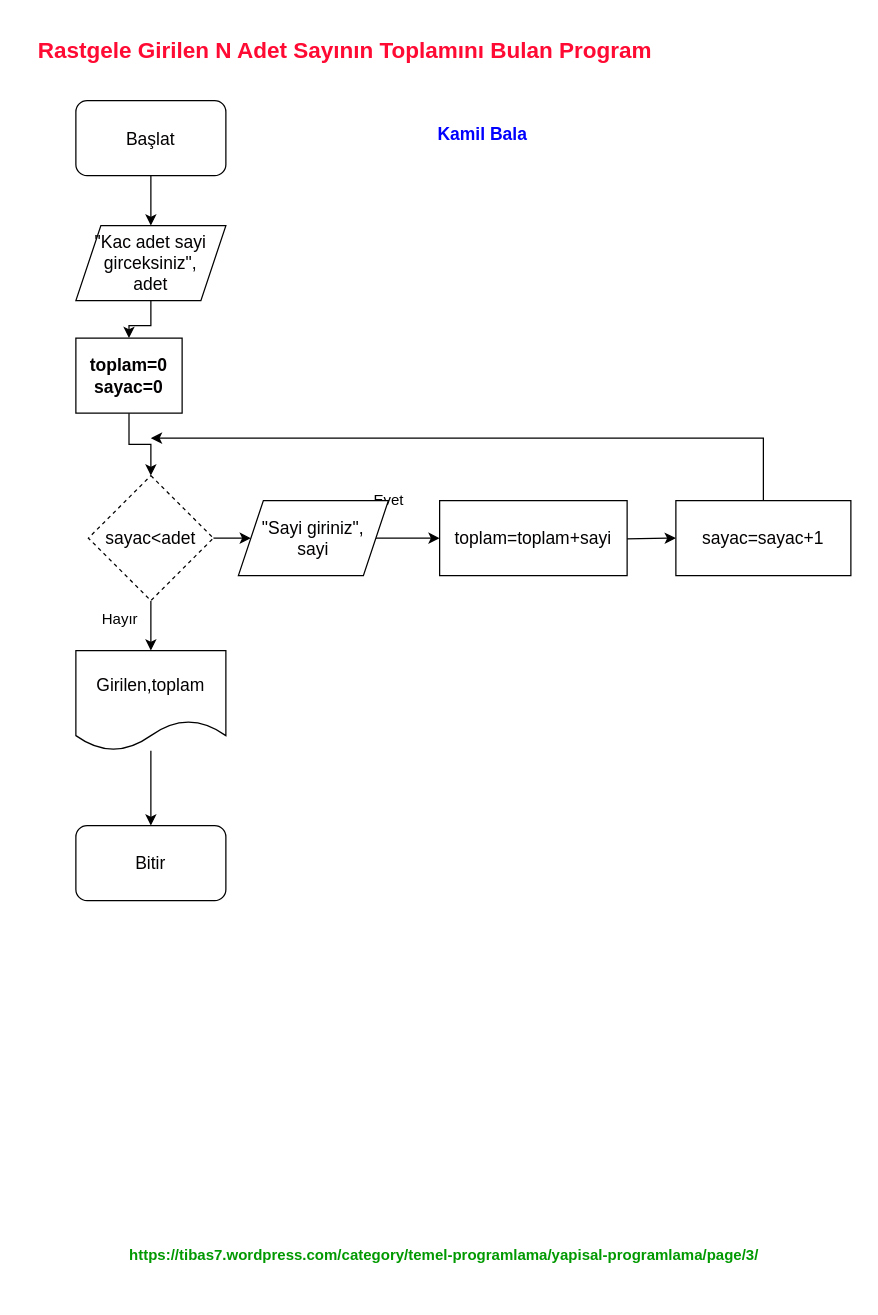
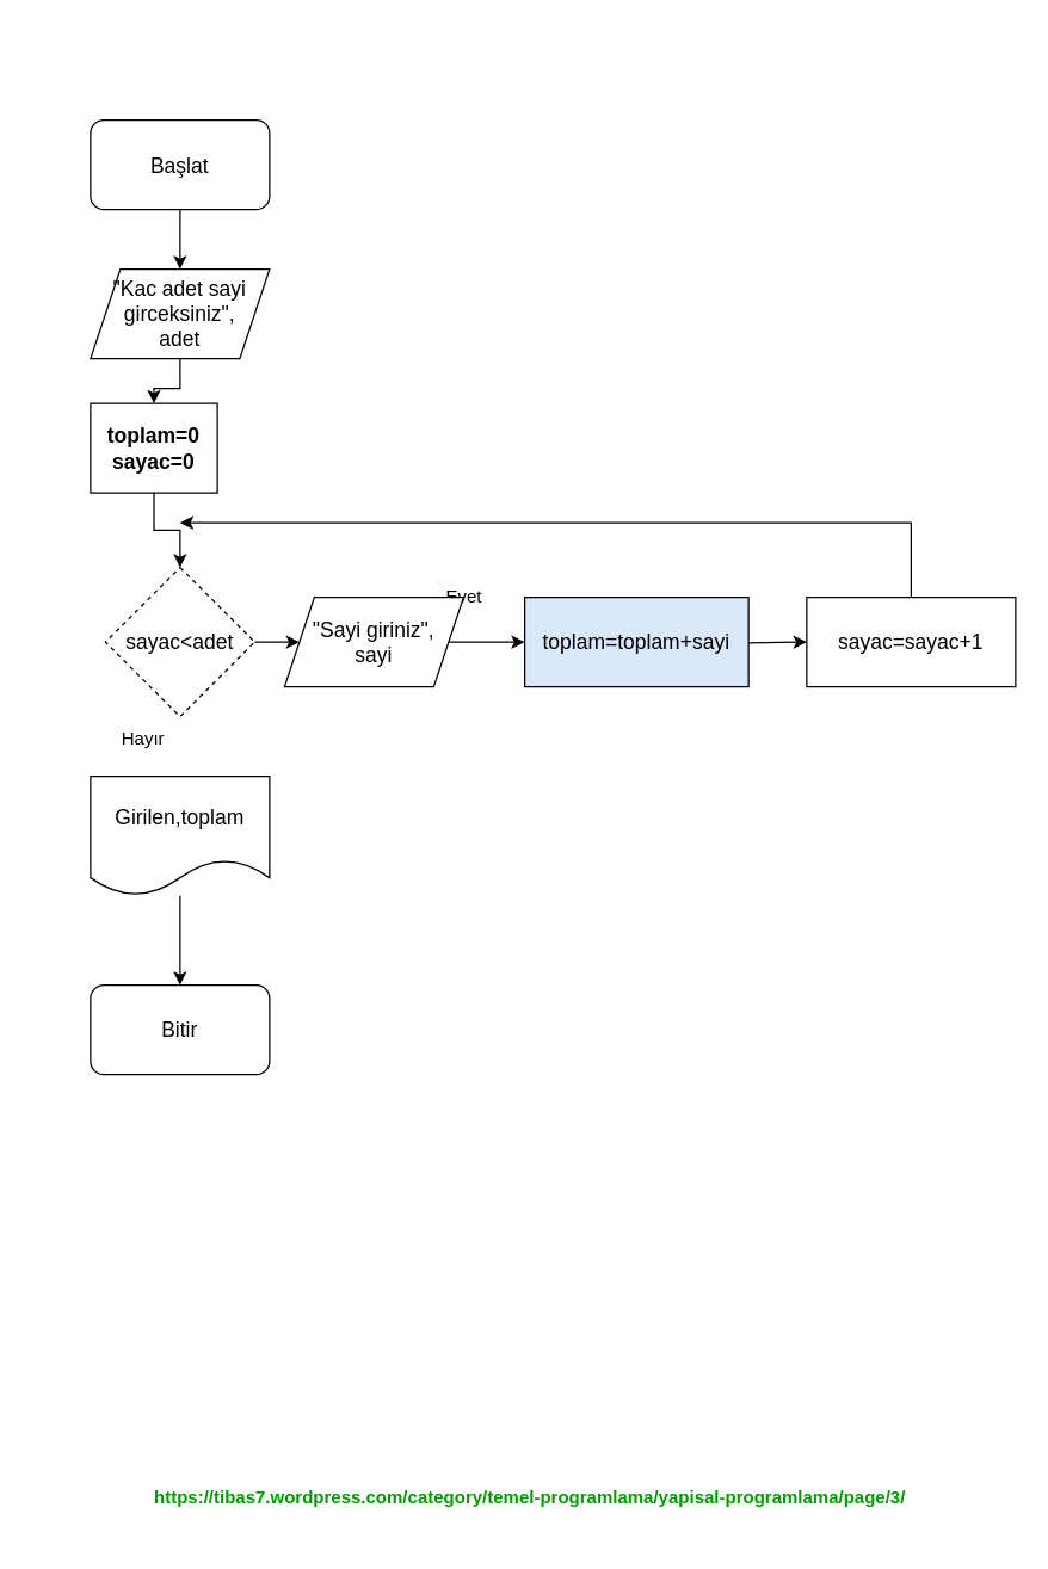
- <mxCell id="2" value="&lt;b&gt;&lt;font color=&quot;#ff0a33&quot; style=&quot;font-size: 18px;&quot;&gt;Rastgele Girilen N Adet Sayının Toplamını Bulan Program&lt;/font&gt;&lt;/b&gt;" style="text;html=1;align=center;verticalAlign=middle;resizable=0;points=[];autosize=1;strokeColor=none;fillColor=none;" parent="1" vertex="1"><mxGeometry x="20" y="20" width="510" height="40" as="geometry" /></mxCell>
- <mxCell id="23" value="&lt;font style=&quot;font-size: 14px;&quot; color=&quot;#0000ff&quot;&gt;&lt;b&gt;Kamil Bala&lt;br&gt;&lt;br&gt;&lt;/b&gt;&lt;/font&gt;" style="text;html=1;align=center;verticalAlign=middle;resizable=0;points=[];autosize=1;strokeColor=none;fillColor=none;" vertex="1" parent="1"><mxGeometry x="335" y="90" width="100" height="50" as="geometry" /></mxCell>
- <mxCell id="18" value="toplam=toplam+sayi" style="whiteSpace=wrap;html=1;fontSize=14;fontColor=#030001;" parent="1" vertex="1"><mxGeometry x="351" y="400" width="150" height="60" as="geometry" /></mxCell>
+ <mxCell id="18" value="toplam=toplam+sayi" style="whiteSpace=wrap;html=1;fontSize=14;fontColor=#030001;fillColor=#dae8fc;" parent="1" vertex="1"><mxGeometry x="351" y="400" width="150" height="60" as="geometry" /></mxCell>
- <mxCell id="8" value="" style="edgeStyle=orthogonalEdgeStyle;rounded=0;orthogonalLoop=1;jettySize=auto;html=1;fontSize=14;fontColor=#030001;" parent="1" source="10" target="15" edge="1"><mxGeometry relative="1" as="geometry" /></mxCell>
